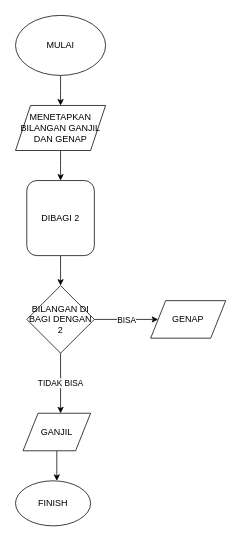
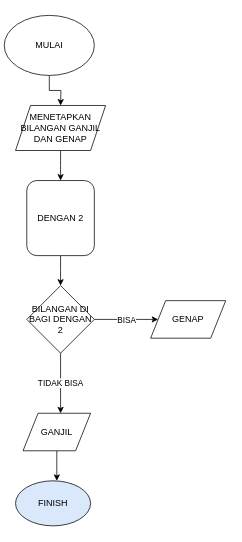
- <mxCell id="3" value="MULAI " style="ellipse;whiteSpace=wrap;html=1;" vertex="1" parent="1"><mxGeometry x="20" y="20" width="120" height="80" as="geometry" /></mxCell>
+ <mxCell id="3" value="MULAI " style="ellipse;whiteSpace=wrap;html=1;" vertex="1" parent="1"><mxGeometry x="5" y="20" width="120" height="80" as="geometry" /></mxCell>
- <mxCell id="7" value="DIBAGI 2" style="rounded=1;whiteSpace=wrap;html=1;" vertex="1" parent="1"><mxGeometry x="35" y="240" width="90" height="100" as="geometry" /></mxCell>
+ <mxCell id="7" value="DENGAN 2" style="rounded=1;whiteSpace=wrap;html=1;" vertex="1" parent="1"><mxGeometry x="35" y="240" width="90" height="100" as="geometry" /></mxCell>
- <mxCell id="14" value="FINISH" style="ellipse;whiteSpace=wrap;html=1;" vertex="1" parent="1"><mxGeometry x="20" y="640" width="100" height="60" as="geometry" /></mxCell>
+ <mxCell id="14" value="FINISH" style="ellipse;whiteSpace=wrap;html=1;fillColor=#dae8fc;" vertex="1" parent="1"><mxGeometry x="20" y="640" width="100" height="60" as="geometry" /></mxCell>
